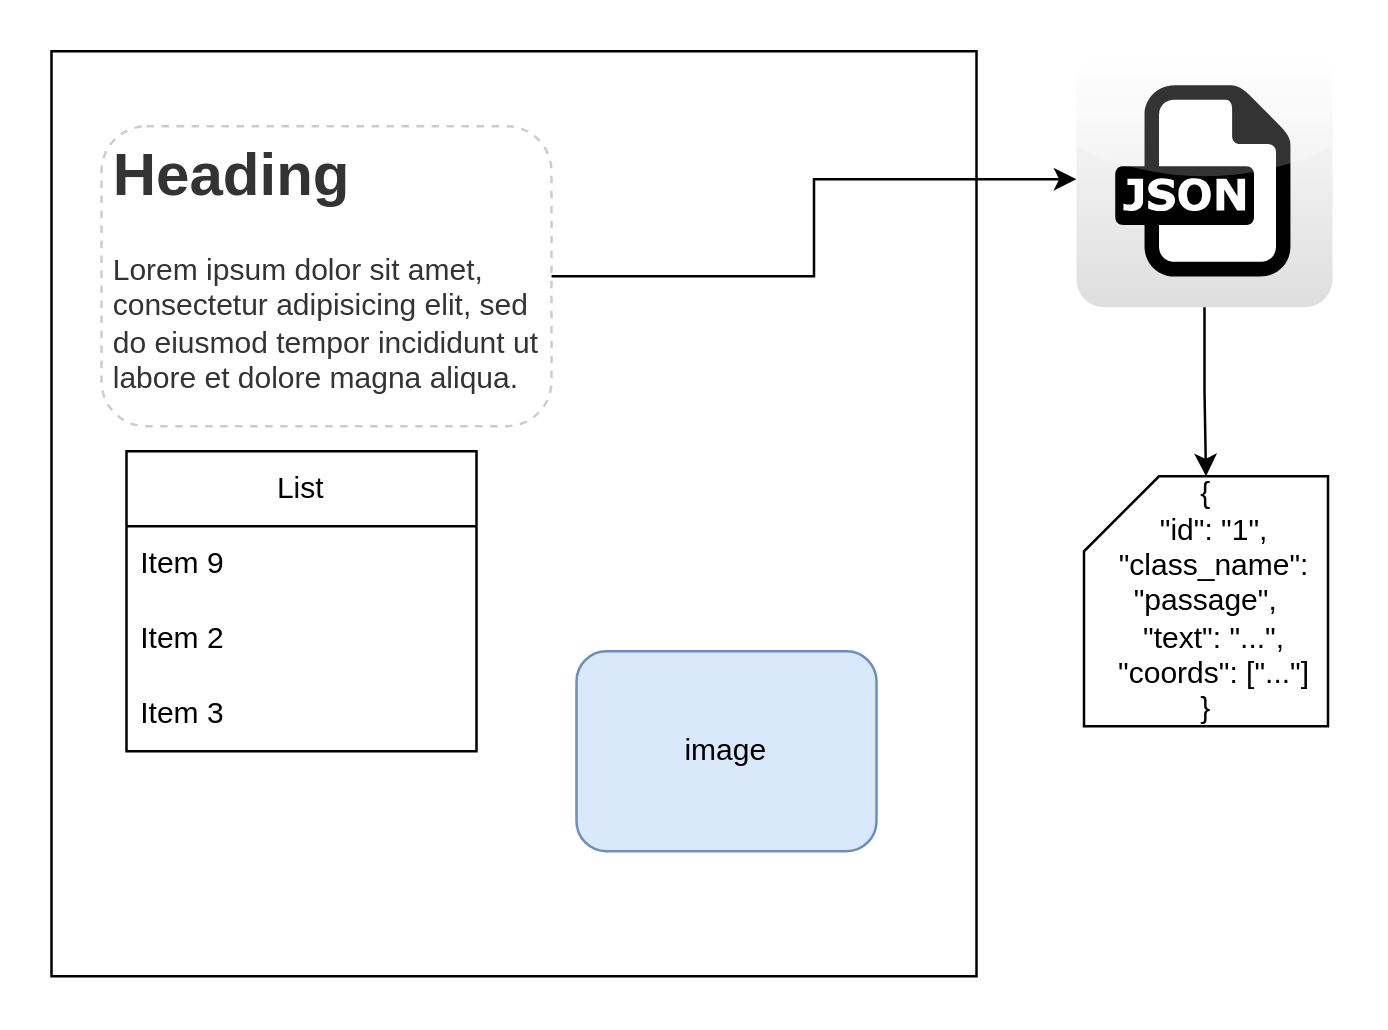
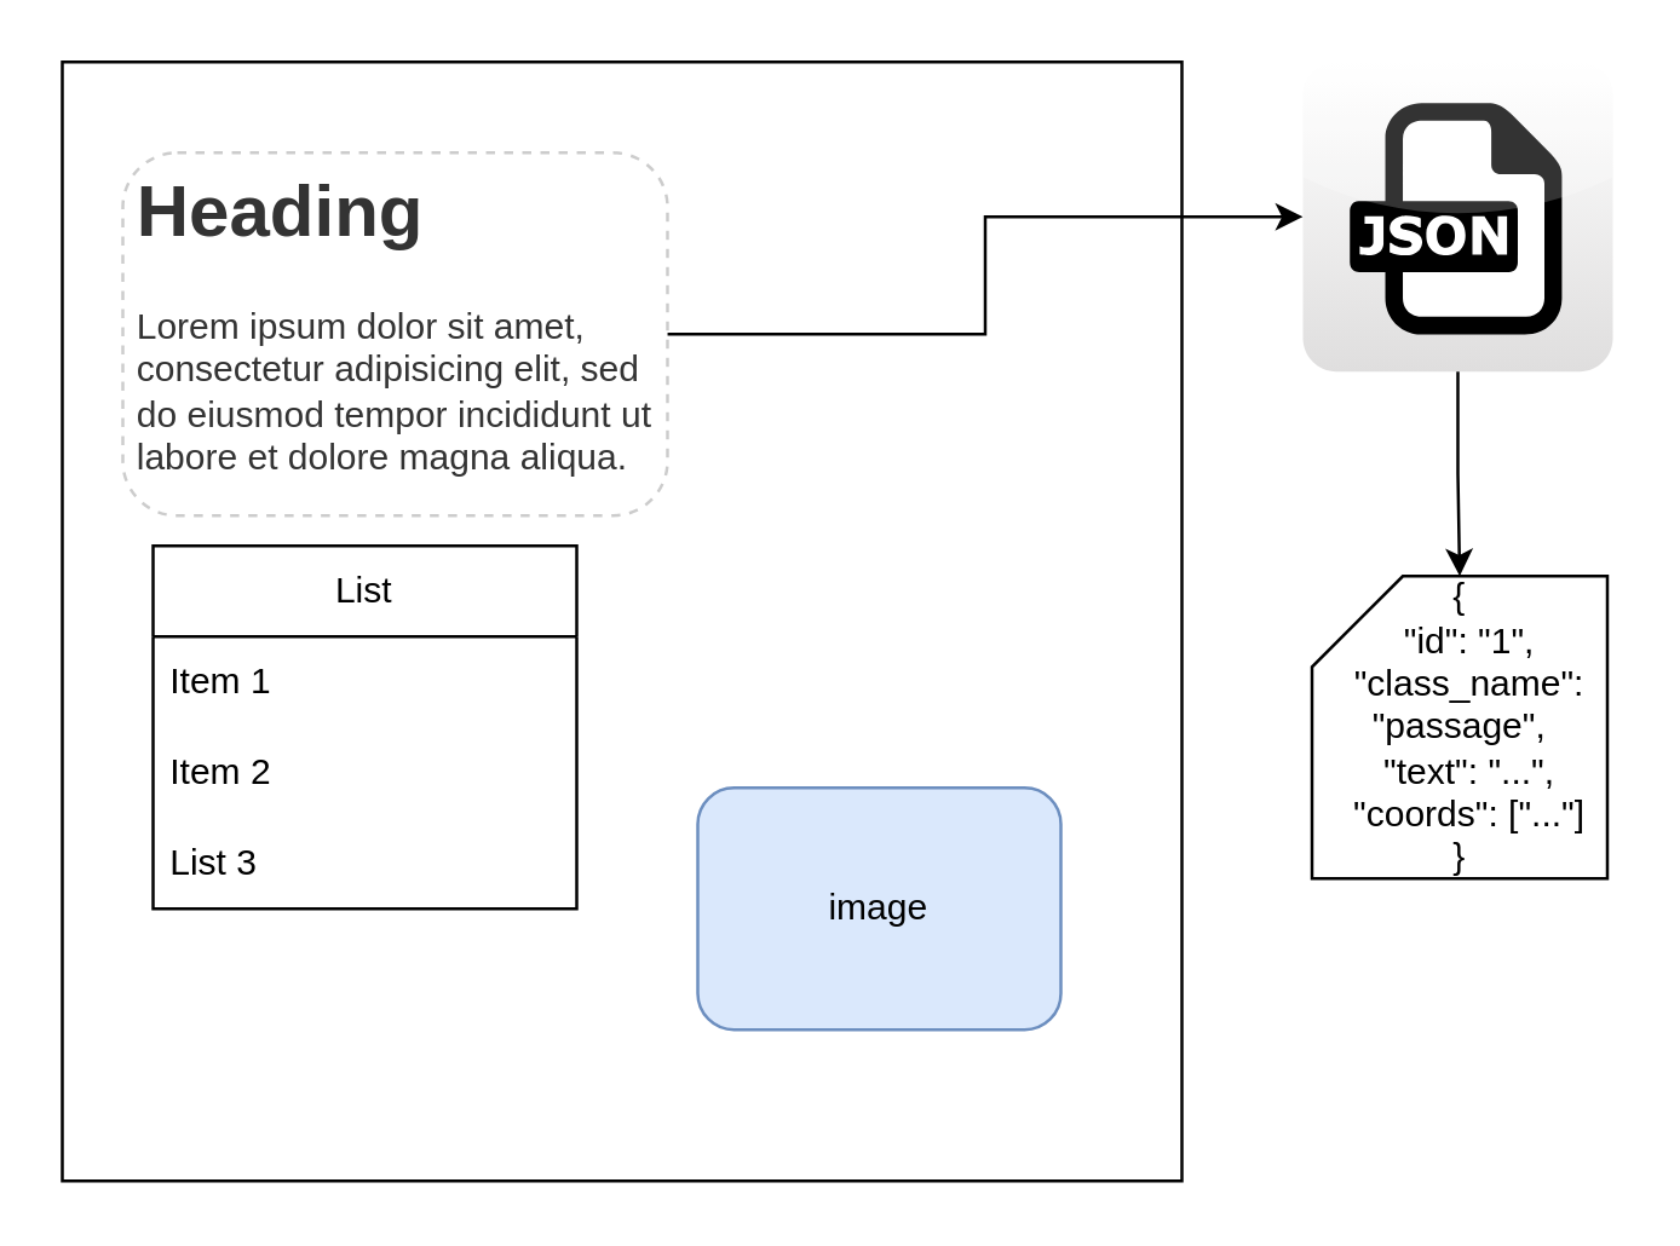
- <mxCell id="6" value="Item 9" style="text;strokeColor=none;fillColor=none;align=left;verticalAlign=middle;spacingLeft=4;spacingRight=4;overflow=hidden;points=[[0,0.5],[1,0.5]];portConstraint=eastwest;rotatable=0;whiteSpace=wrap;html=1;" vertex="1" parent="5"><mxGeometry y="30" width="140" height="30" as="geometry" /></mxCell>
+ <mxCell id="6" value="Item 1" style="text;strokeColor=none;fillColor=none;align=left;verticalAlign=middle;spacingLeft=4;spacingRight=4;overflow=hidden;points=[[0,0.5],[1,0.5]];portConstraint=eastwest;rotatable=0;whiteSpace=wrap;html=1;" vertex="1" parent="5"><mxGeometry y="30" width="140" height="30" as="geometry" /></mxCell>
- <mxCell id="8" value="Item 3" style="text;strokeColor=none;fillColor=none;align=left;verticalAlign=middle;spacingLeft=4;spacingRight=4;overflow=hidden;points=[[0,0.5],[1,0.5]];portConstraint=eastwest;rotatable=0;whiteSpace=wrap;html=1;" vertex="1" parent="5"><mxGeometry y="90" width="140" height="30" as="geometry" /></mxCell>
+ <mxCell id="8" value="List 3" style="text;strokeColor=none;fillColor=none;align=left;verticalAlign=middle;spacingLeft=4;spacingRight=4;overflow=hidden;points=[[0,0.5],[1,0.5]];portConstraint=eastwest;rotatable=0;whiteSpace=wrap;html=1;" vertex="1" parent="5"><mxGeometry y="90" width="140" height="30" as="geometry" /></mxCell>
